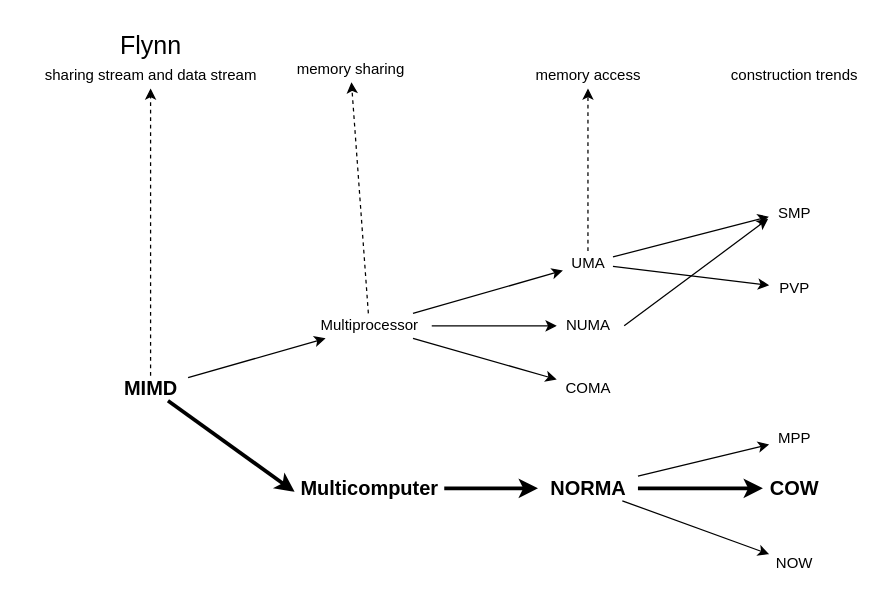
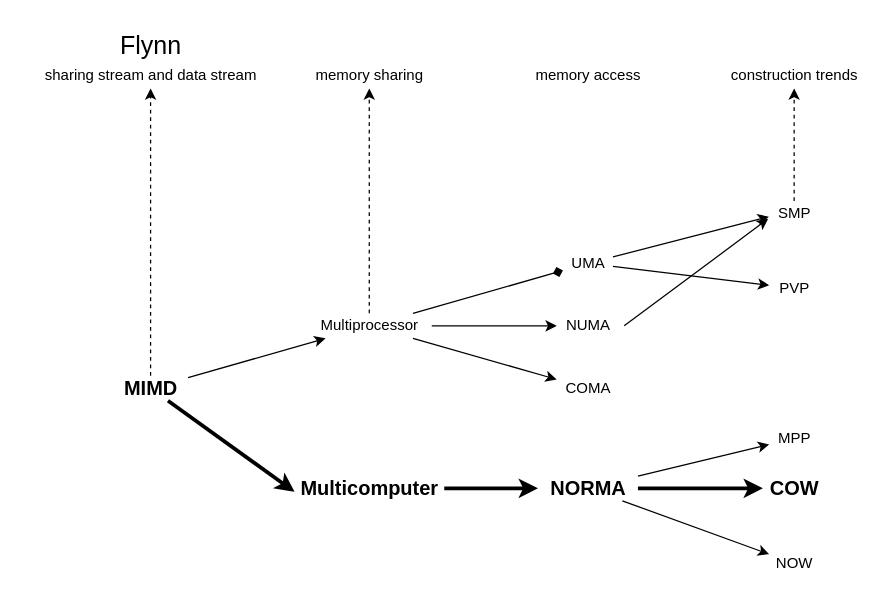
- <mxCell id="21" value="memory sharing" style="text;html=1;align=center;verticalAlign=middle;resizable=0;points=[];autosize=1;" parent="1" vertex="1"><mxGeometry x="230" y="45" width="100" height="20" as="geometry" /></mxCell>
+ <mxCell id="21" value="memory sharing" style="text;html=1;align=center;verticalAlign=middle;resizable=0;points=[];autosize=1;" parent="1" vertex="1"><mxGeometry x="245" y="50" width="100" height="20" as="geometry" /></mxCell>
+ <mxCell id="30" value="" style="edgeStyle=none;rounded=0;orthogonalLoop=1;jettySize=auto;html=1;dashed=1;fontSize=20;" parent="1" source="31" target="32" edge="1"><mxGeometry relative="1" as="geometry" /></mxCell>
- <mxCell id="26" value="" style="edgeStyle=none;rounded=0;orthogonalLoop=1;jettySize=auto;html=1;dashed=1;fontSize=20;" parent="1" source="27" target="28" edge="1"><mxGeometry relative="1" as="geometry" /></mxCell>
- <mxCell id="16" value="" style="edgeStyle=none;rounded=0;orthogonalLoop=1;jettySize=auto;html=1;" parent="1" source="20" target="27" edge="1"><mxGeometry relative="1" as="geometry" /></mxCell>
+ <mxCell id="16" value="" style="edgeStyle=none;rounded=0;orthogonalLoop=1;jettySize=auto;html=1;endArrow=diamond;" parent="1" source="20" target="27" edge="1"><mxGeometry relative="1" as="geometry" /></mxCell>
